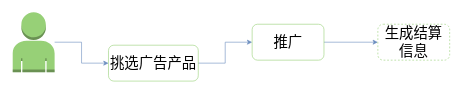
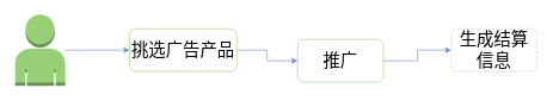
- <mxCell id="7" value="&lt;font style=&quot;font-size: 24px;&quot;&gt;推广&lt;/font&gt;" style="whiteSpace=wrap;html=1;fillColor=none;strokeColor=#97D077;rounded=1;" vertex="1" parent="1"><mxGeometry x="420" y="40" width="120" height="60" as="geometry" /></mxCell>
+ <mxCell id="7" value="&lt;font style=&quot;font-size: 24px;&quot;&gt;推广&lt;/font&gt;" style="whiteSpace=wrap;html=1;fillColor=none;strokeColor=#97D077;rounded=1;" vertex="1" parent="1"><mxGeometry x="415" y="55" width="120" height="60" as="geometry" /></mxCell>
- <mxCell id="5" value="&lt;font style=&quot;font-size: 24px;&quot;&gt;挑选广告产品&lt;/font&gt;" style="rounded=1;whiteSpace=wrap;html=1;fillColor=none;strokeColor=#97D077;" vertex="1" parent="1"><mxGeometry x="180" y="75" width="150" height="60" as="geometry" /></mxCell>
+ <mxCell id="5" value="&lt;font style=&quot;font-size: 24px;&quot;&gt;挑选广告产品&lt;/font&gt;" style="rounded=1;whiteSpace=wrap;html=1;fillColor=none;strokeColor=#97D077;" vertex="1" parent="1"><mxGeometry x="180" y="40" width="150" height="60" as="geometry" /></mxCell>
